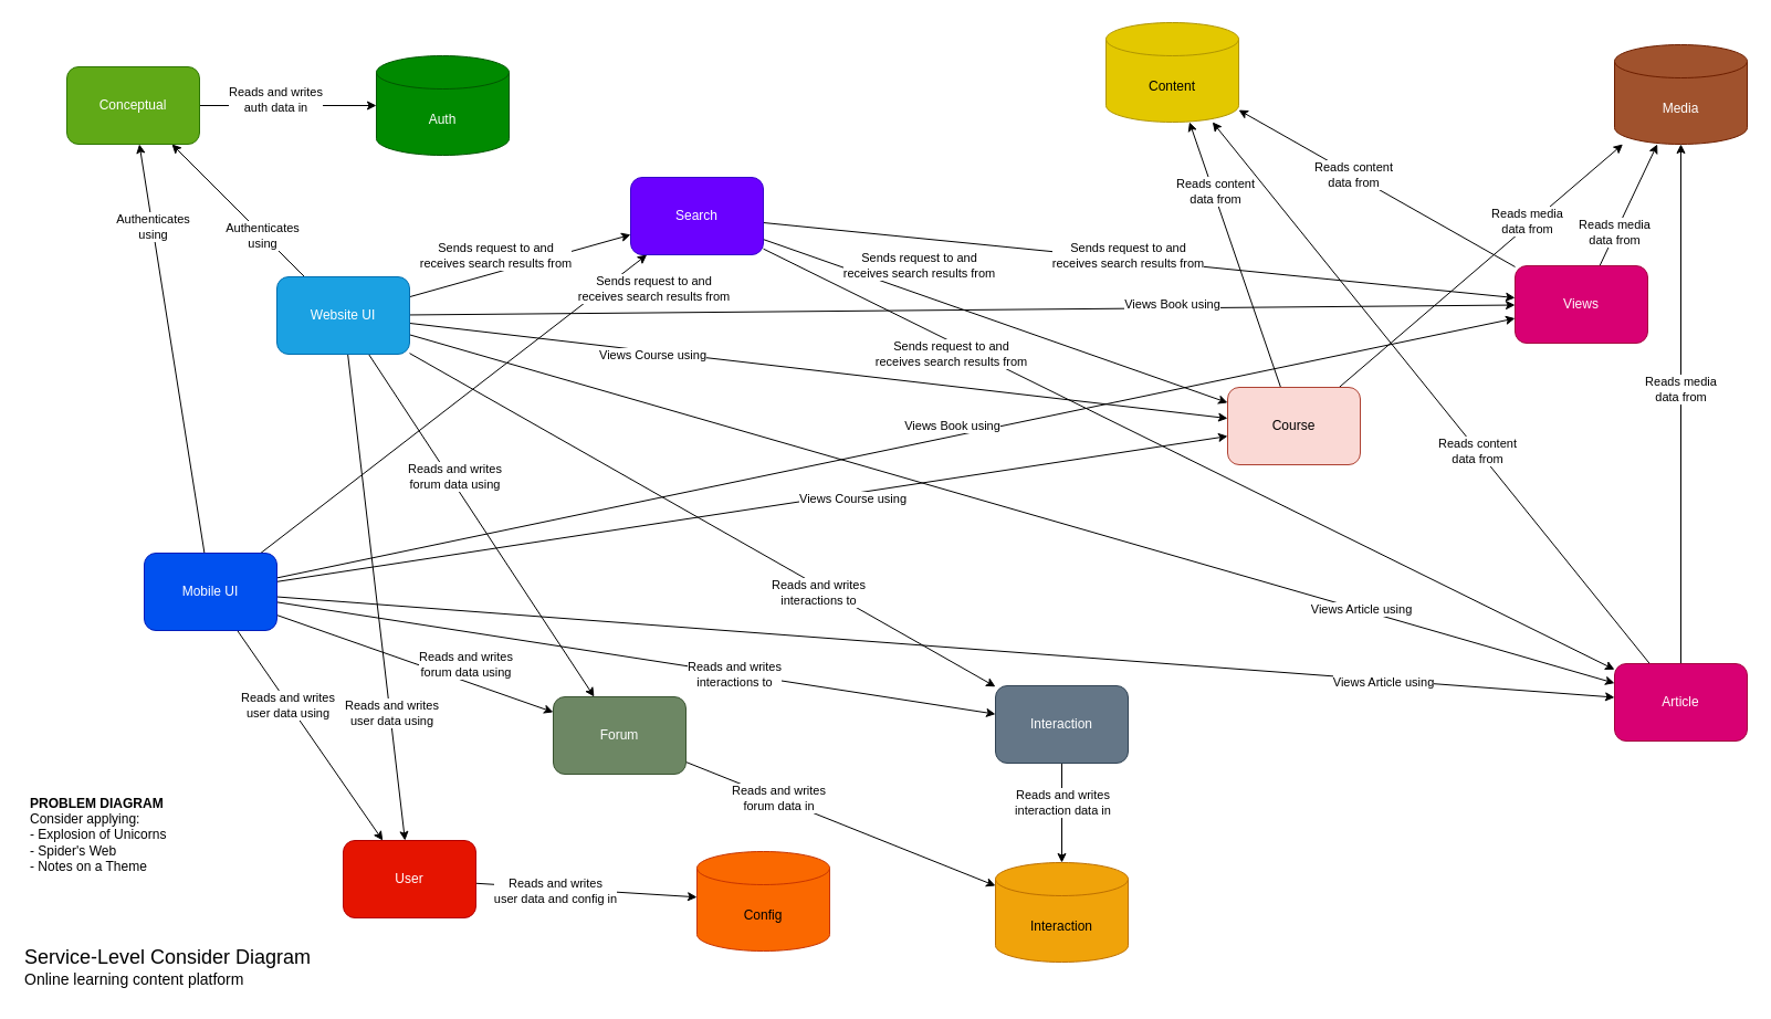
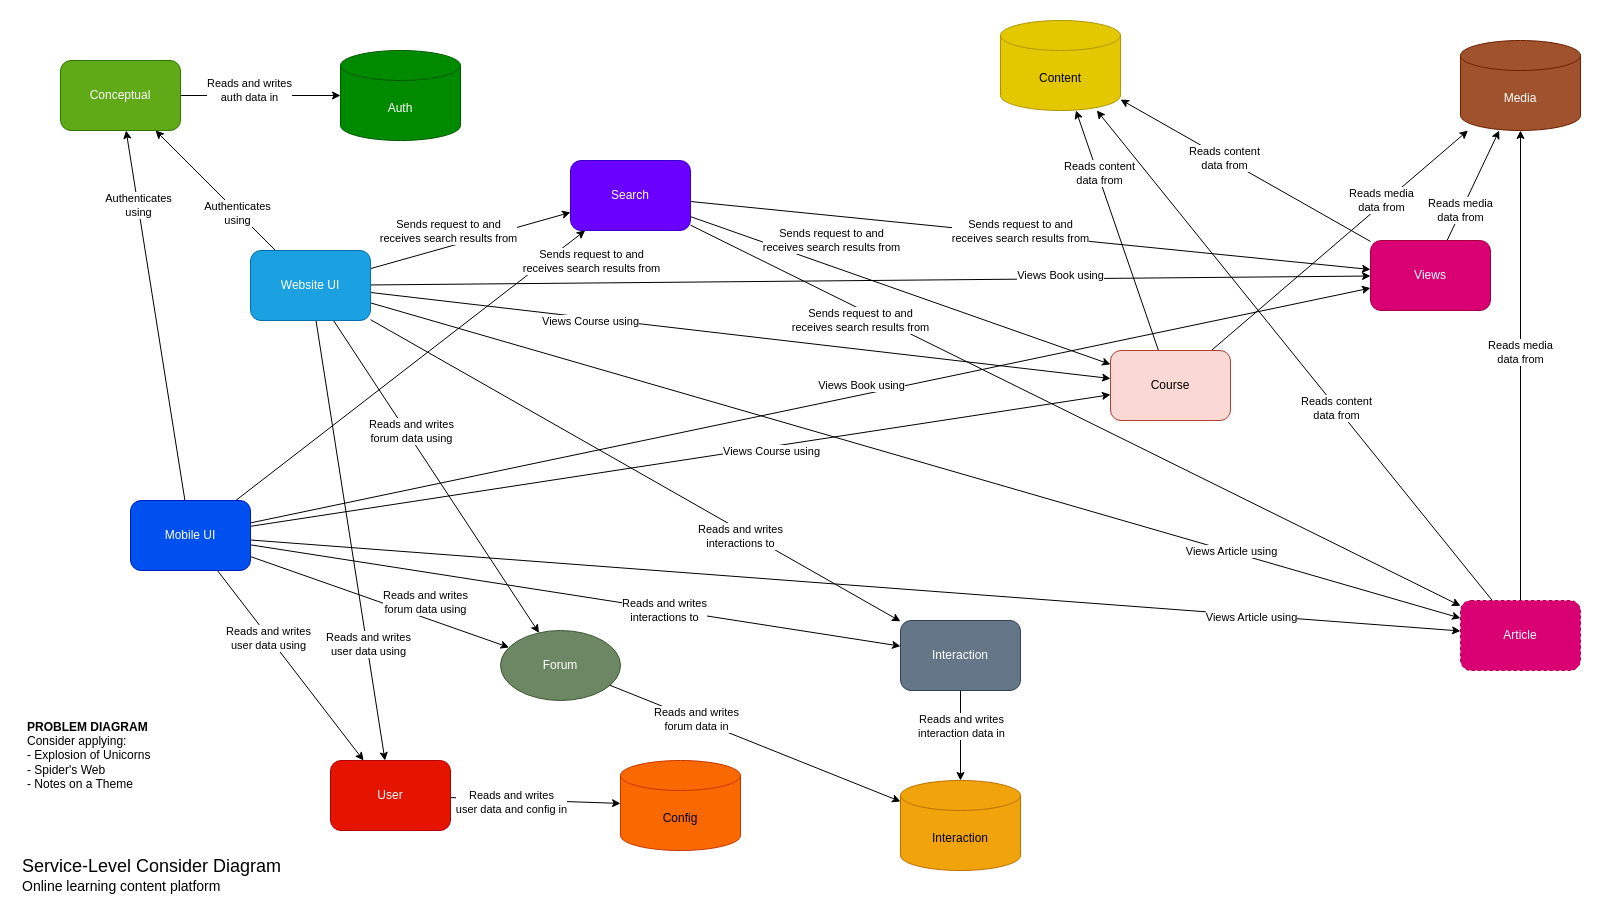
- <mxCell id="57" value="Article" style="rounded=1;whiteSpace=wrap;html=1;fillColor=#d80073;fontColor=#ffffff;strokeColor=#A50040;" parent="1" vertex="1"><mxGeometry x="1460" y="600" width="120" height="70" as="geometry" /></mxCell>
+ <mxCell id="57" value="Article" style="rounded=1;whiteSpace=wrap;html=1;fillColor=#d80073;fontColor=#ffffff;strokeColor=#A50040;dashed=1;" parent="1" vertex="1"><mxGeometry x="1460" y="600" width="120" height="70" as="geometry" /></mxCell>
- <mxCell id="47" value="Forum" style="rounded=1;whiteSpace=wrap;html=1;fillColor=#6d8764;fontColor=#ffffff;strokeColor=#3A5431;" parent="1" vertex="1"><mxGeometry x="500" y="630" width="120" height="70" as="geometry" /></mxCell>
+ <mxCell id="47" value="Forum" style="ellipse;whiteSpace=wrap;html=1;fillColor=#6d8764;fontColor=#ffffff;strokeColor=#3A5431;" parent="1" vertex="1"><mxGeometry x="500" y="630" width="120" height="70" as="geometry" /></mxCell>
- <mxCell id="60" value="User" style="rounded=1;whiteSpace=wrap;html=1;fillColor=#e51400;fontColor=#ffffff;strokeColor=#B20000;" parent="1" vertex="1"><mxGeometry x="310" y="760" width="120" height="70" as="geometry" /></mxCell>
+ <mxCell id="60" value="User" style="rounded=1;whiteSpace=wrap;html=1;fillColor=#e51400;fontColor=#ffffff;strokeColor=#B20000;" parent="1" vertex="1"><mxGeometry x="330" y="760" width="120" height="70" as="geometry" /></mxCell>
- <mxCell id="61" value="Config" style="shape=cylinder3;whiteSpace=wrap;html=1;boundedLbl=1;backgroundOutline=1;size=15;fillColor=#fa6800;fontColor=#000000;strokeColor=#C73500;" parent="1" vertex="1"><mxGeometry x="630" y="770" width="120" height="90" as="geometry" /></mxCell>
+ <mxCell id="61" value="Config" style="shape=cylinder3;whiteSpace=wrap;html=1;boundedLbl=1;backgroundOutline=1;size=15;fillColor=#fa6800;fontColor=#000000;strokeColor=#C73500;" parent="1" vertex="1"><mxGeometry x="620" y="760" width="120" height="90" as="geometry" /></mxCell>
